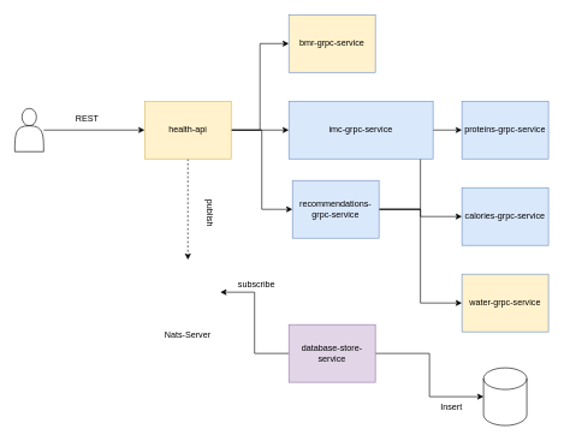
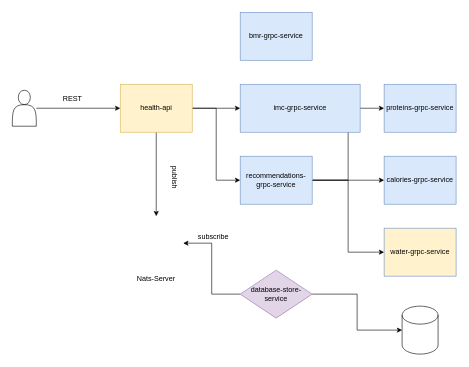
- <mxCell id="2" style="edgeStyle=orthogonalEdgeStyle;rounded=0;orthogonalLoop=1;jettySize=auto;html=1;entryX=0;entryY=0.5;entryDx=0;entryDy=0;" edge="1" parent="1" source="6" target="7"><mxGeometry relative="1" as="geometry" /></mxCell>
- <mxCell id="7" value="bmr-grpc-service" style="rounded=0;whiteSpace=wrap;html=1;fillColor=#fff2cc;strokeColor=#6c8ebf;" vertex="1" parent="1"><mxGeometry x="400" y="20" width="120" height="80" as="geometry" /></mxCell>
+ <mxCell id="7" value="bmr-grpc-service" style="rounded=0;whiteSpace=wrap;html=1;fillColor=#dae8fc;strokeColor=#6c8ebf;" vertex="1" parent="1"><mxGeometry x="400" y="20" width="120" height="80" as="geometry" /></mxCell>
- <mxCell id="5" style="edgeStyle=orthogonalEdgeStyle;rounded=0;orthogonalLoop=1;jettySize=auto;html=1;dashed=1;" edge="1" parent="1" source="6" target="16"><mxGeometry relative="1" as="geometry" /></mxCell>
+ <mxCell id="5" style="edgeStyle=orthogonalEdgeStyle;rounded=0;orthogonalLoop=1;jettySize=auto;html=1;" edge="1" parent="1" source="6" target="16"><mxGeometry relative="1" as="geometry" /></mxCell>
- <mxCell id="11" value="recommendations-grpc-service" style="rounded=0;whiteSpace=wrap;html=1;fillColor=#dae8fc;strokeColor=#6c8ebf;" vertex="1" parent="1"><mxGeometry x="405" y="250" width="120" height="80" as="geometry" /></mxCell>
+ <mxCell id="11" value="recommendations-grpc-service" style="rounded=0;whiteSpace=wrap;html=1;fillColor=#dae8fc;strokeColor=#6c8ebf;" vertex="1" parent="1"><mxGeometry x="400" y="260" width="120" height="80" as="geometry" /></mxCell>
- <mxCell id="20" value="database-store-service" style="rounded=0;whiteSpace=wrap;html=1;fillColor=#e1d5e7;strokeColor=#9673a6;" vertex="1" parent="1"><mxGeometry x="400" y="450" width="120" height="80" as="geometry" /></mxCell>
+ <mxCell id="20" value="database-store-service" style="rhombus;whiteSpace=wrap;html=1;fillColor=#e1d5e7;strokeColor=#9673a6;" vertex="1" parent="1"><mxGeometry x="400" y="450" width="120" height="80" as="geometry" /></mxCell>
- <mxCell id="23" value="Insert" style="text;html=1;align=center;verticalAlign=middle;resizable=0;points=[];autosize=1;strokeColor=none;fillColor=none;" vertex="1" parent="1"><mxGeometry x="600" y="550" width="50" height="30" as="geometry" /></mxCell>
